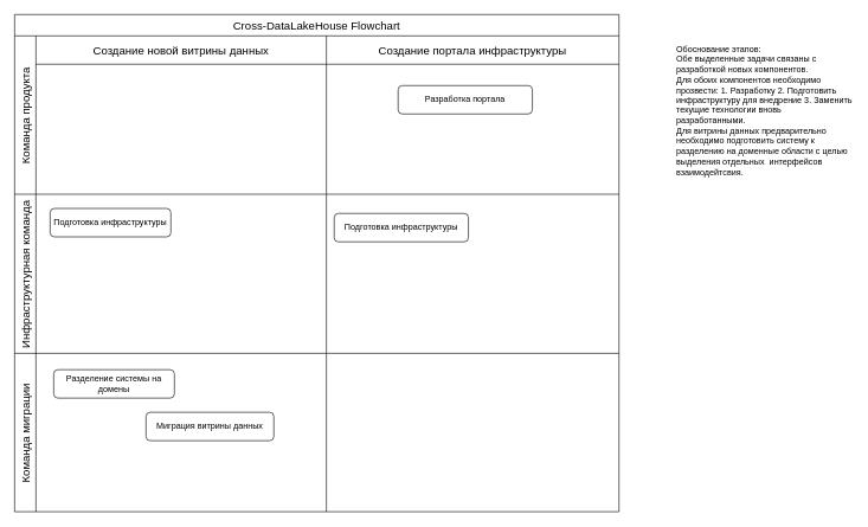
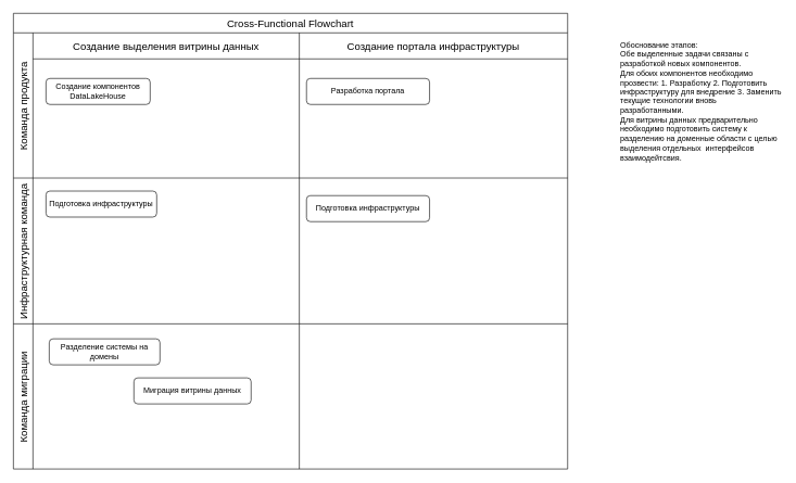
- <mxCell id="2" value="Cross-DataLakeHouse Flowchart" style="shape=table;childLayout=tableLayout;startSize=30;collapsible=0;recursiveResize=0;expand=0;fontSize=16;" parent="1" vertex="1"><mxGeometry y="20" width="851" height="700" as="geometry" x="20" /></mxCell>
+ <mxCell id="2" value="Cross-Functional Flowchart" style="shape=table;childLayout=tableLayout;startSize=30;collapsible=0;recursiveResize=0;expand=0;fontSize=16;" parent="1" vertex="1"><mxGeometry y="20" width="851" height="700" as="geometry" x="20" /></mxCell>
- <mxCell id="4" value="Создание новой витрины данных" style="swimlane;swimlaneHead=0;swimlaneBody=0;fontStyle=0;strokeColor=inherit;connectable=0;fillColor=none;startSize=40;collapsible=0;recursiveResize=0;expand=0;fontSize=16;" parent="3" vertex="1"><mxGeometry x="30" width="409" height="223" as="geometry"><mxRectangle width="409" height="223" as="alternateBounds" /></mxGeometry></mxCell>
+ <mxCell id="4" value="Создание выделения витрины данных" style="swimlane;swimlaneHead=0;swimlaneBody=0;fontStyle=0;strokeColor=inherit;connectable=0;fillColor=none;startSize=40;collapsible=0;recursiveResize=0;expand=0;fontSize=16;" parent="3" vertex="1"><mxGeometry x="30" width="409" height="223" as="geometry"><mxRectangle width="409" height="223" as="alternateBounds" /></mxGeometry></mxCell>
+ <mxCell id="5" value="Создание компонентов DataLakeHouse" style="rounded=1;whiteSpace=wrap;html=1;" parent="4" vertex="1"><mxGeometry x="20" y="70" width="160" height="40" as="geometry" /></mxCell>
- <mxCell id="7" value="Разработка портала" style="rounded=1;whiteSpace=wrap;html=1;" parent="6" vertex="1"><mxGeometry x="101" y="70" width="189" height="40" as="geometry" /></mxCell>
+ <mxCell id="7" value="Разработка портала" style="rounded=1;whiteSpace=wrap;html=1;" parent="6" vertex="1"><mxGeometry x="11" y="70" width="189" height="40" as="geometry" /></mxCell>
